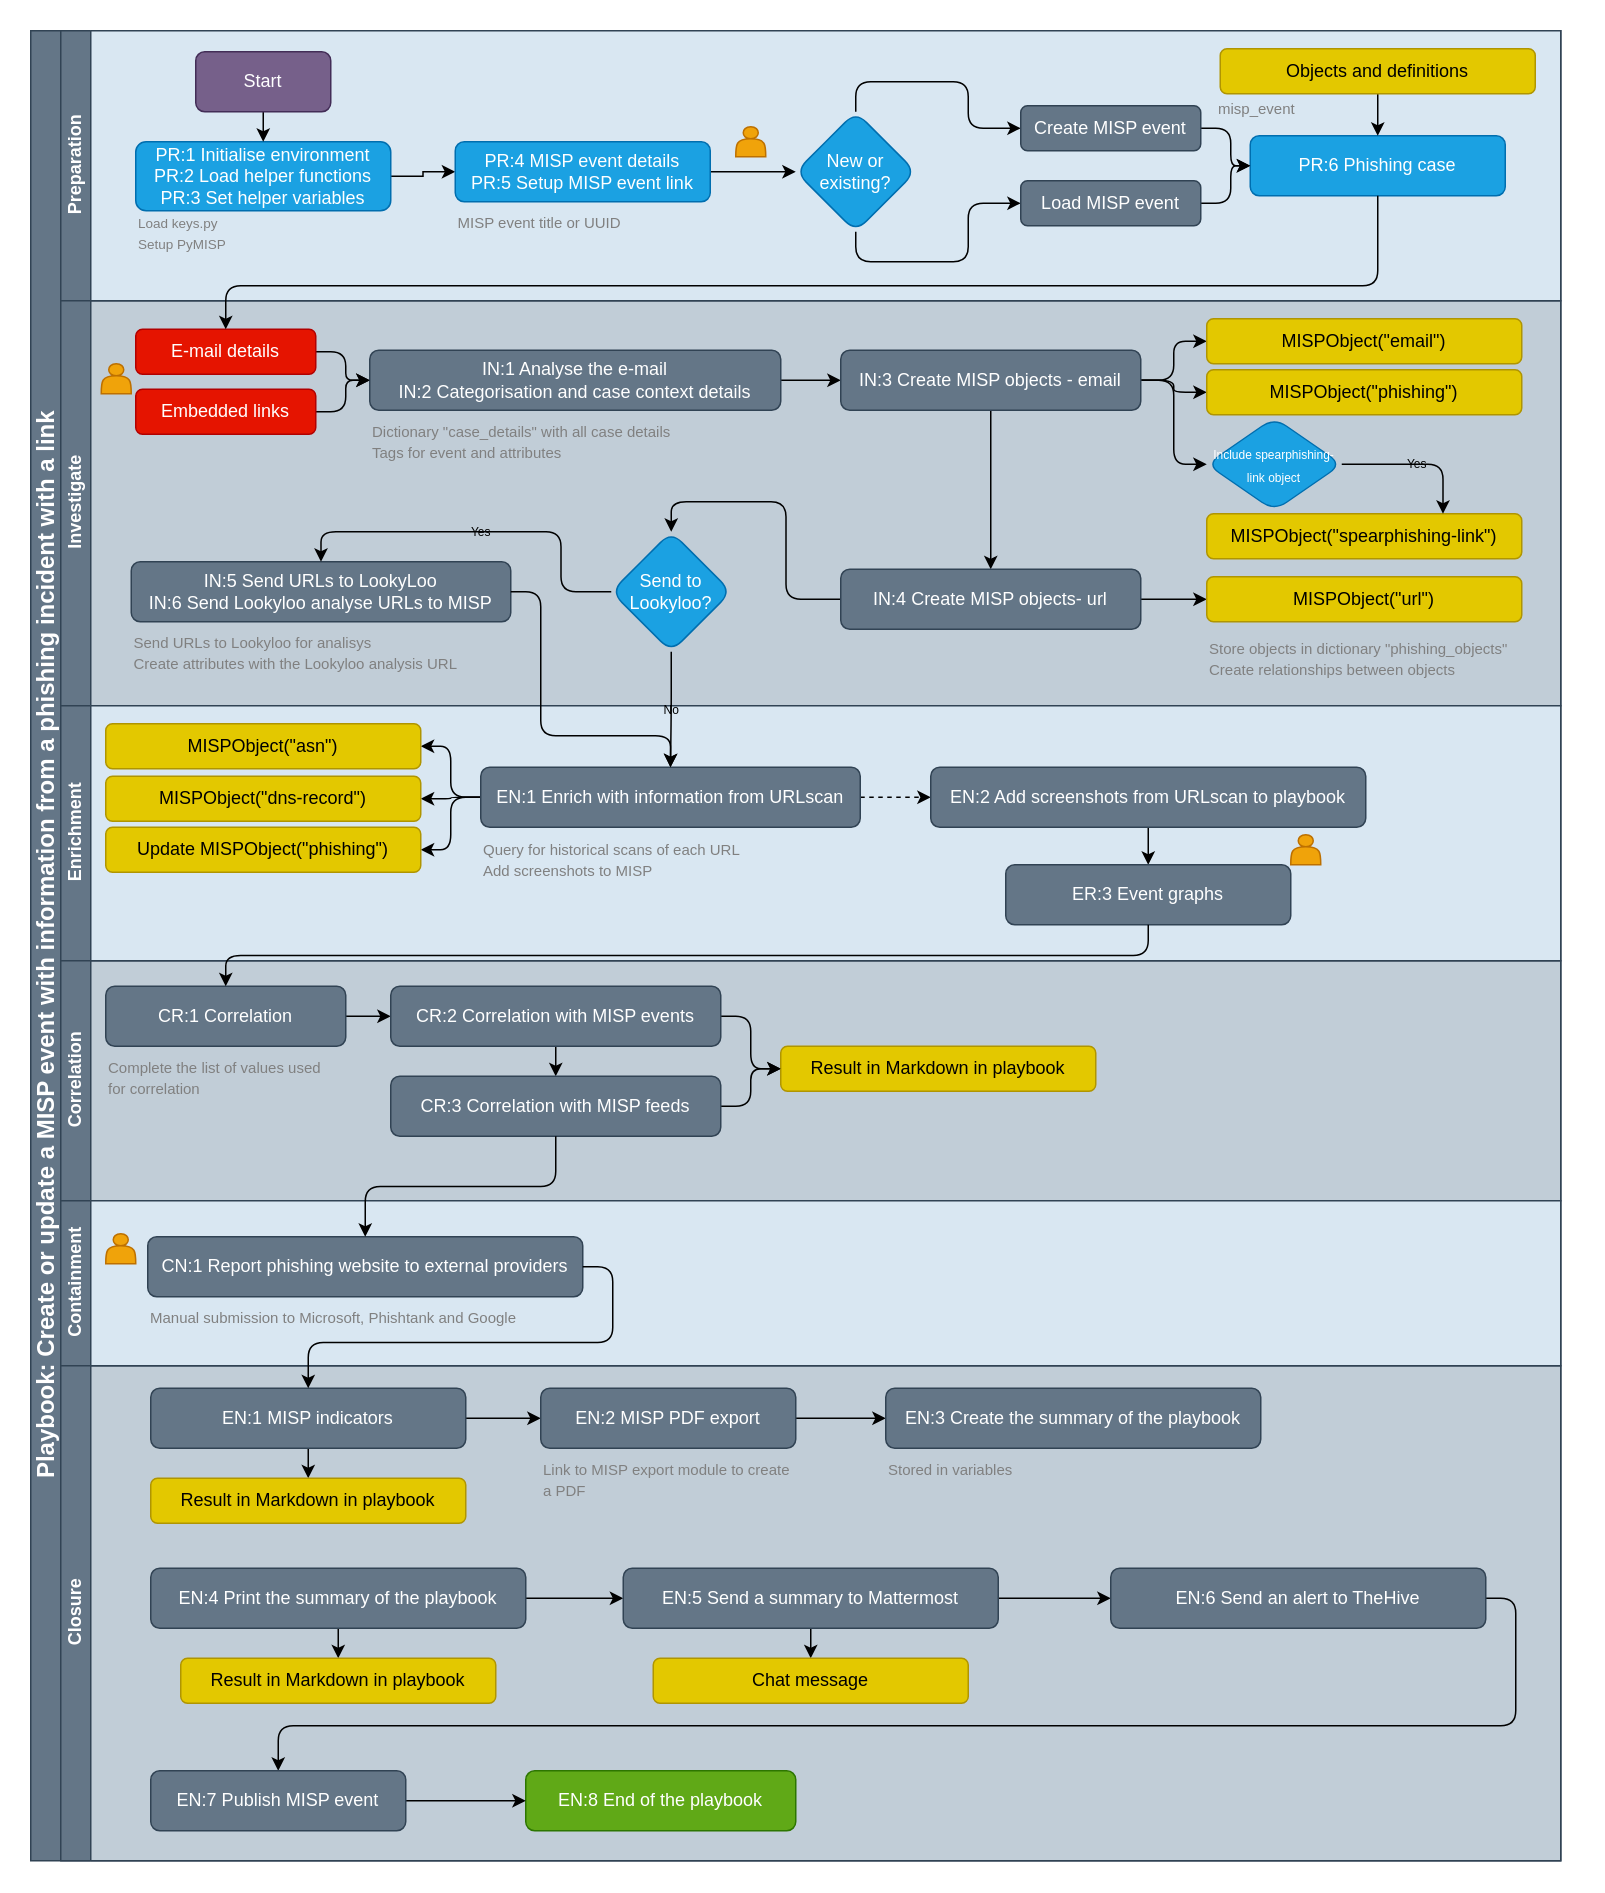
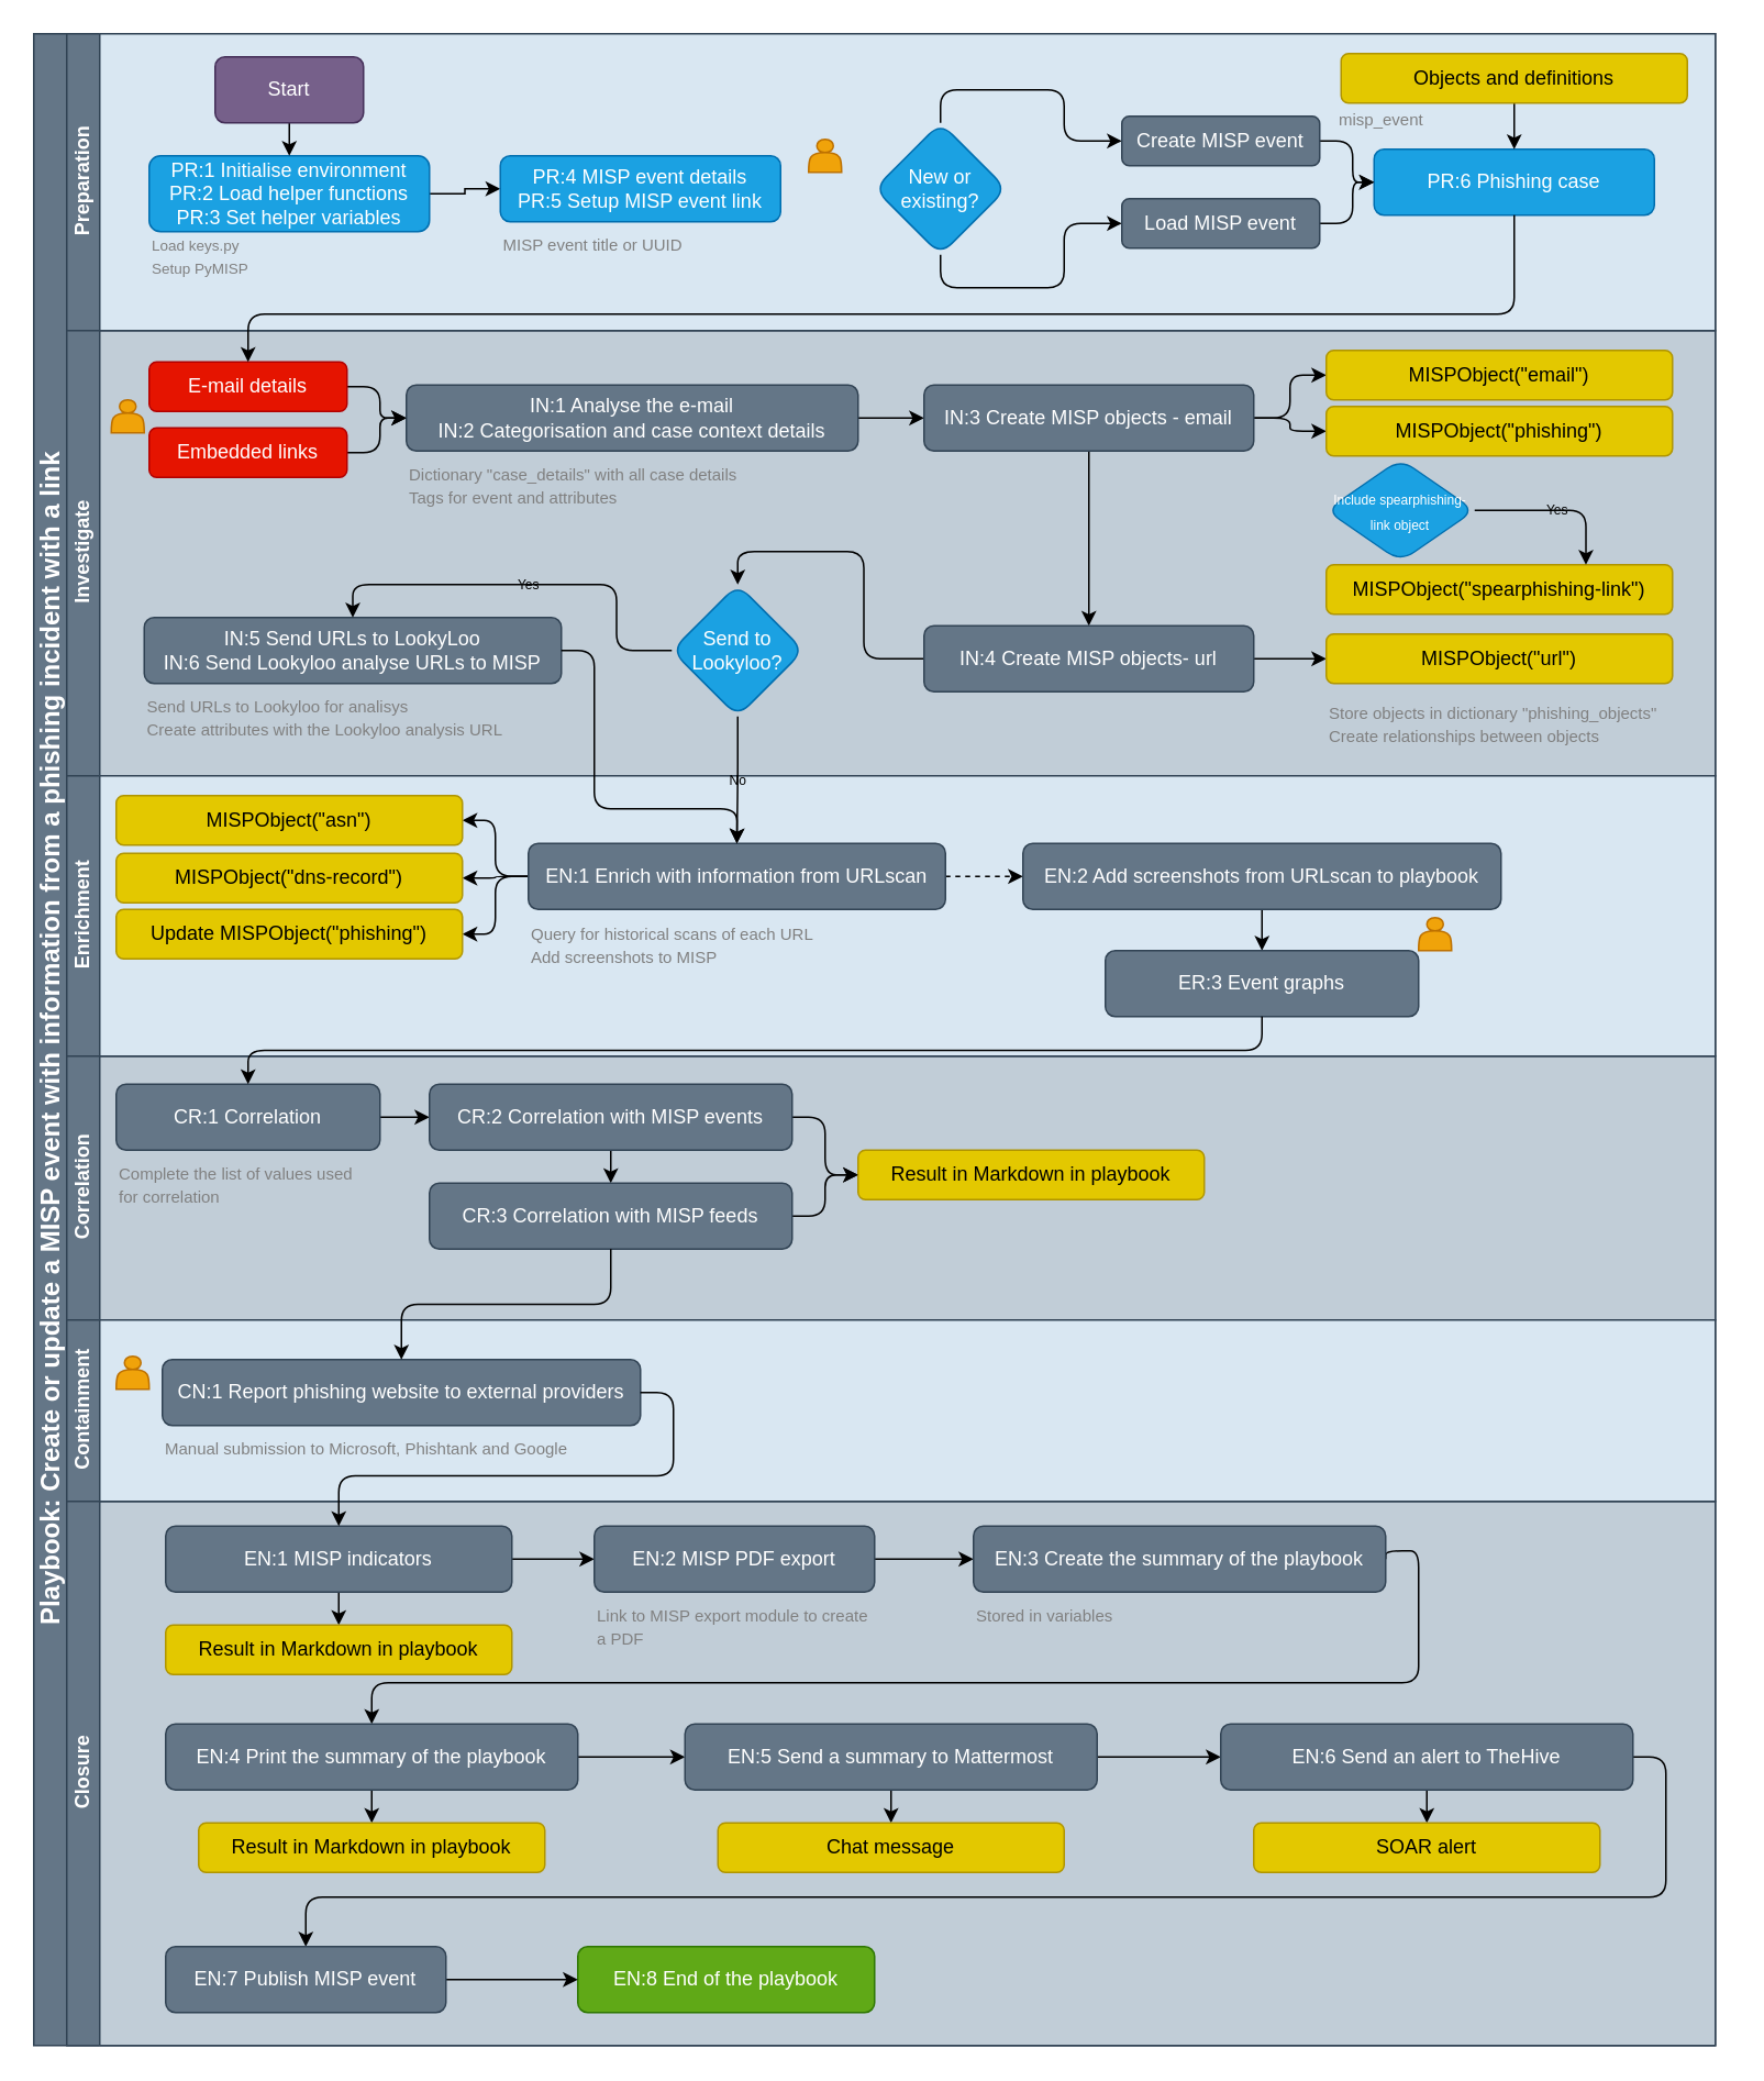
- <mxCell id="12" style="edgeStyle=orthogonalEdgeStyle;rounded=0;orthogonalLoop=1;jettySize=auto;html=1;exitX=1;exitY=0.5;exitDx=0;exitDy=0;entryX=0;entryY=0.5;entryDx=0;entryDy=0;fontSize=9;fontColor=#808080;" parent="3" source="13" target="11" edge="1"><mxGeometry relative="1" as="geometry" /></mxCell>
- <mxCell id="40" style="edgeStyle=orthogonalEdgeStyle;rounded=1;orthogonalLoop=1;jettySize=auto;html=1;exitX=1;exitY=0.5;exitDx=0;exitDy=0;entryX=0;entryY=0.5;entryDx=0;entryDy=0;fontSize=8;" edge="1" parent="24" source="41" target="53"><mxGeometry relative="1" as="geometry" /></mxCell>
+ <mxCell id="126" style="edgeStyle=orthogonalEdgeStyle;rounded=1;orthogonalLoop=1;jettySize=auto;html=1;exitX=1;exitY=0.5;exitDx=0;exitDy=0;entryX=0.5;entryY=0;entryDx=0;entryDy=0;fontSize=7;fontColor=#808080;" parent="111" source="127" target="130" edge="1"><mxGeometry relative="1" as="geometry"><Array as="points"><mxPoint x="820" y="30" /><mxPoint x="820" y="110" /><mxPoint x="185" y="110" /></Array></mxGeometry></mxCell>
+ <mxCell id="134" style="edgeStyle=orthogonalEdgeStyle;rounded=1;orthogonalLoop=1;jettySize=auto;html=1;exitX=0.5;exitY=1;exitDx=0;exitDy=0;entryX=0.5;entryY=0;entryDx=0;entryDy=0;fontSize=7;fontColor=#808080;" parent="111" source="136" target="140" edge="1"><mxGeometry relative="1" as="geometry" /></mxCell>
+ <mxCell id="140" value="SOAR alert" style="rounded=1;whiteSpace=wrap;html=1;fillColor=#e3c800;strokeColor=#B09500;fontColor=#000000;" parent="111" vertex="1"><mxGeometry x="720" y="195" width="210" height="30" as="geometry" /></mxCell>
